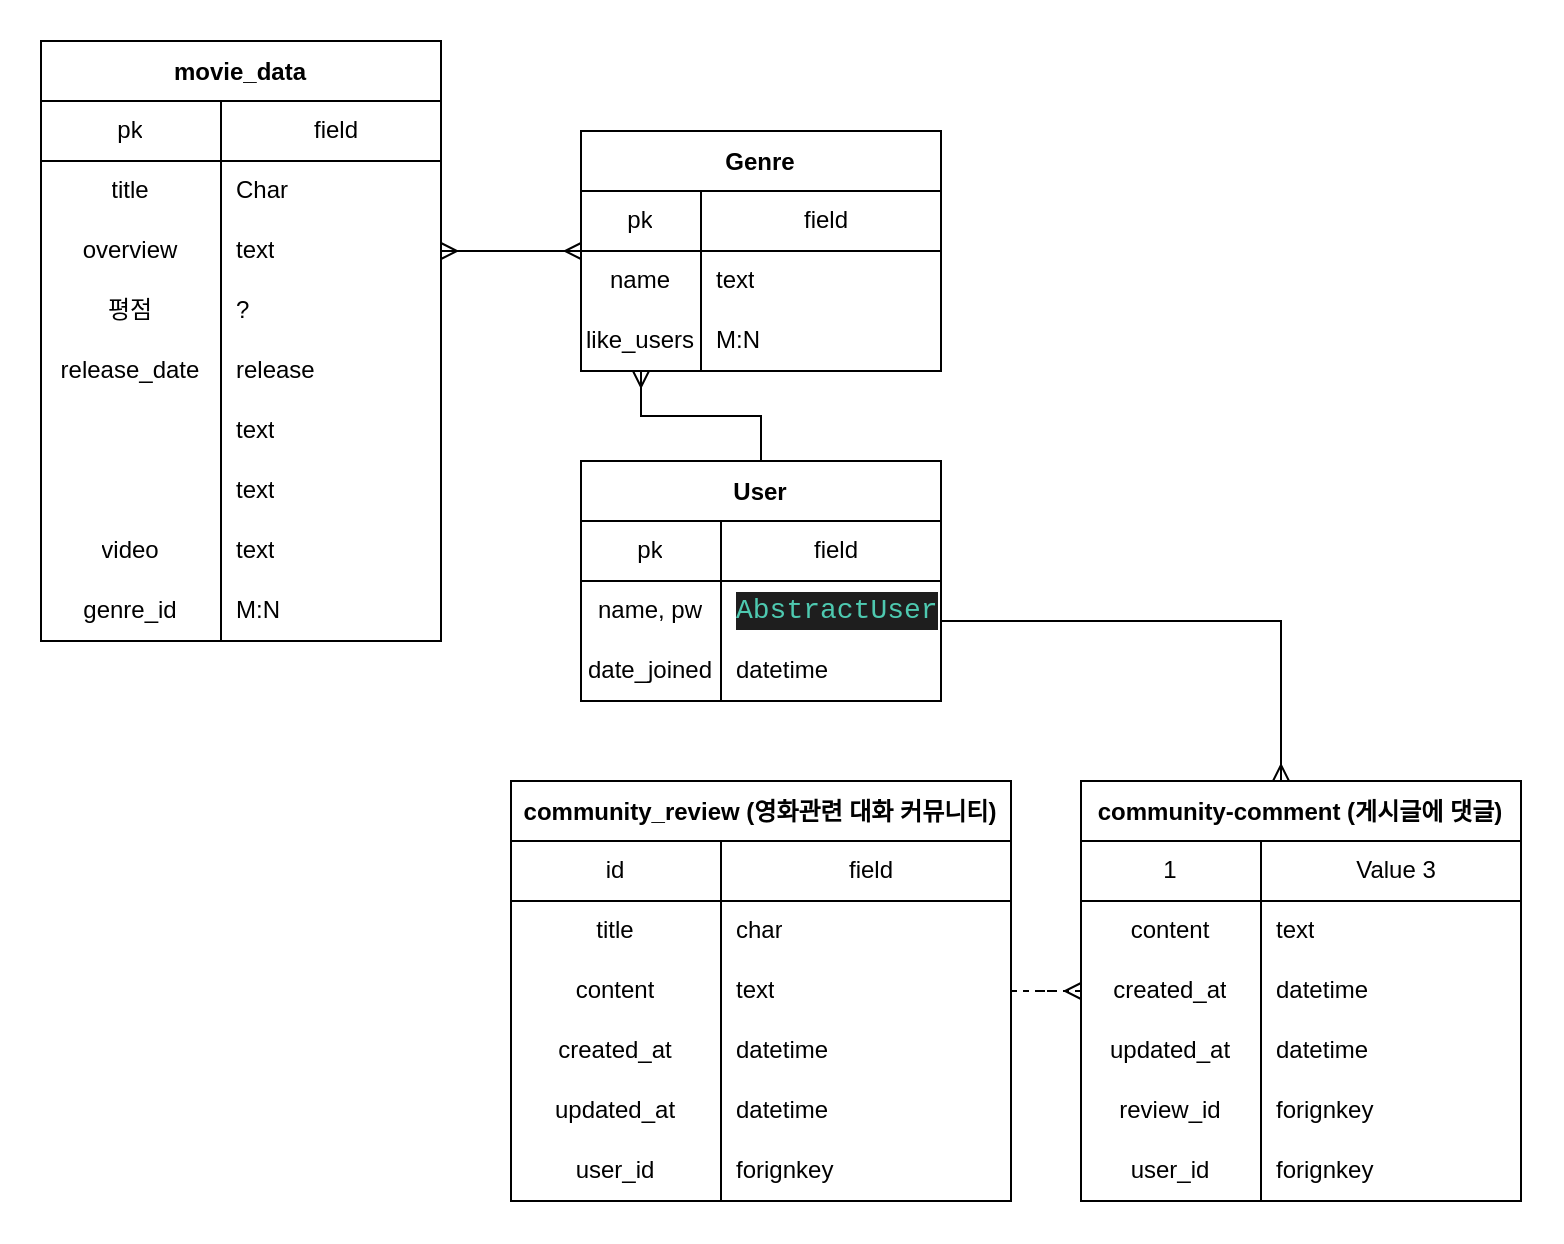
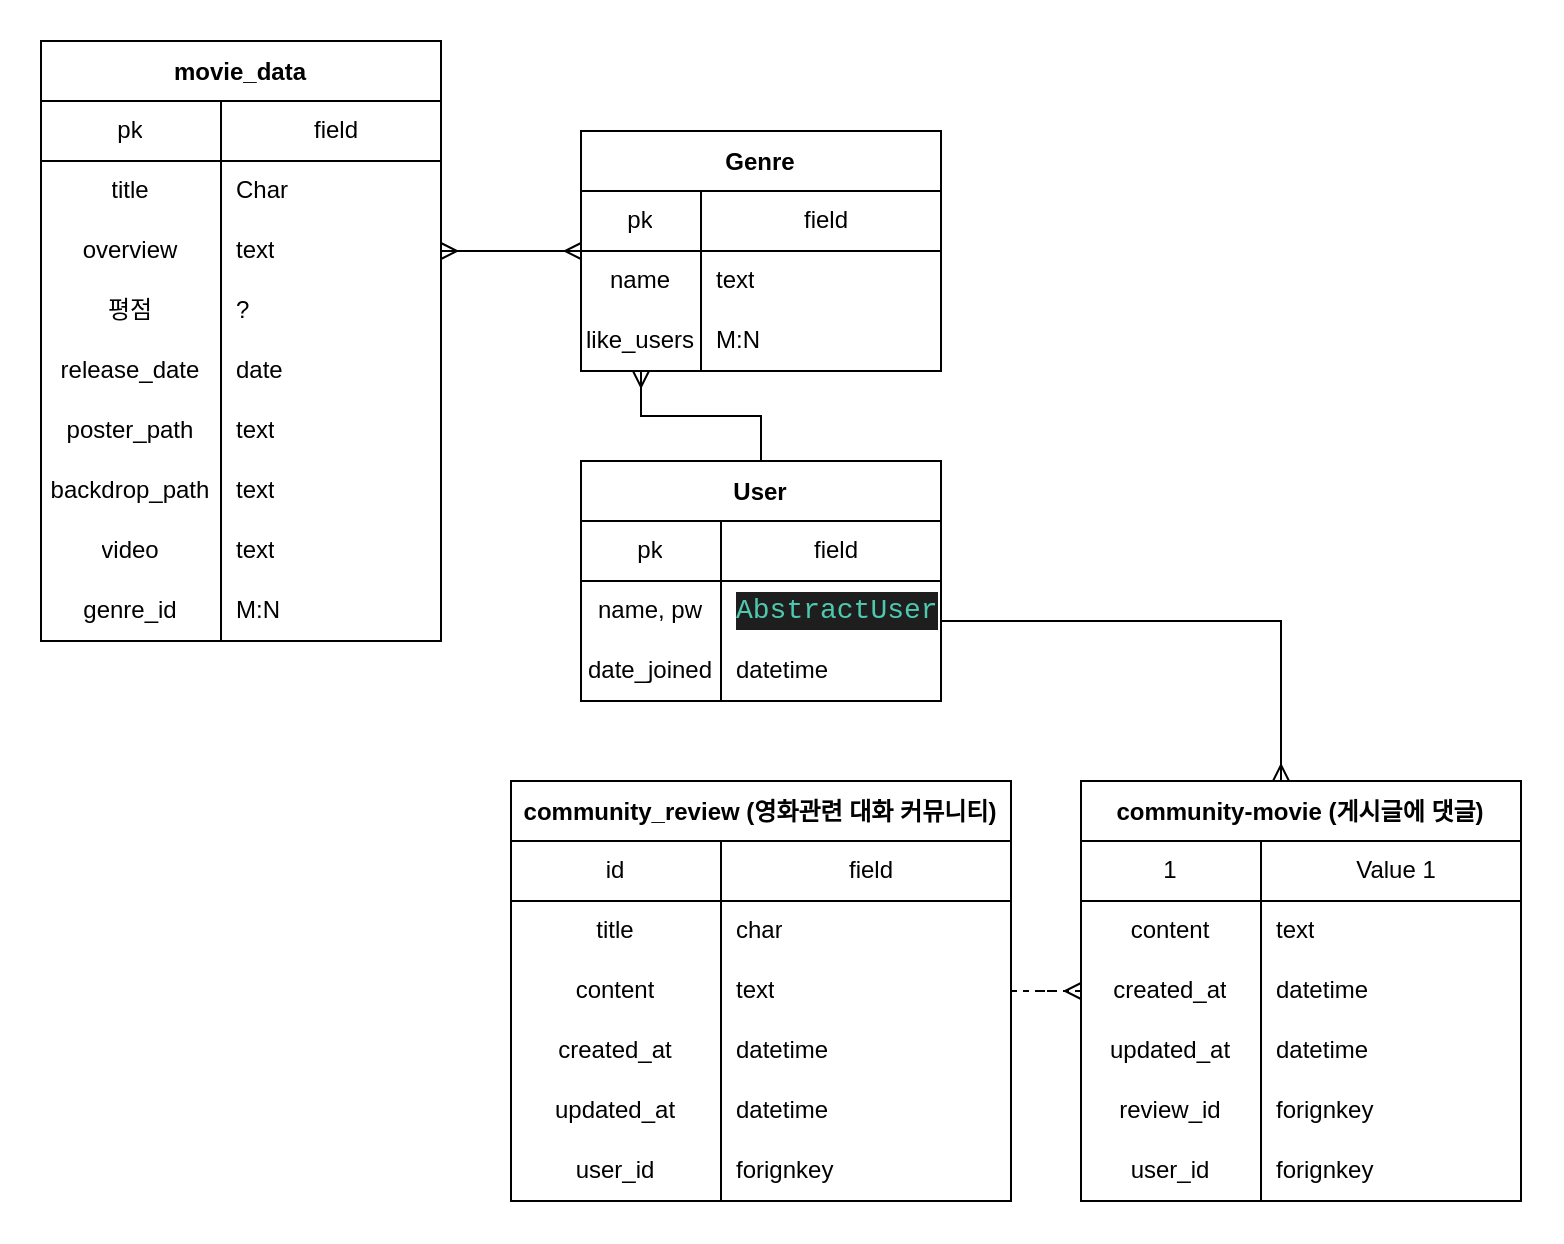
- <mxCell id="28" value="release" style="shape=partialRectangle;html=1;whiteSpace=wrap;connectable=0;fillColor=none;top=0;left=0;bottom=0;right=0;align=left;spacingLeft=6;overflow=hidden;pointerEvents=1;" parent="26" vertex="1"><mxGeometry x="90" width="110" height="30" as="geometry"><mxRectangle width="110" height="30" as="alternateBounds" /></mxGeometry></mxCell>
+ <mxCell id="28" value="date" style="shape=partialRectangle;html=1;whiteSpace=wrap;connectable=0;fillColor=none;top=0;left=0;bottom=0;right=0;align=left;spacingLeft=6;overflow=hidden;pointerEvents=1;" parent="26" vertex="1"><mxGeometry x="90" width="110" height="30" as="geometry"><mxRectangle width="110" height="30" as="alternateBounds" /></mxGeometry></mxCell>
+ <mxCell id="30" value="poster_path" style="shape=partialRectangle;html=1;whiteSpace=wrap;connectable=0;fillColor=none;top=0;left=0;bottom=0;right=0;overflow=hidden;pointerEvents=1;" parent="29" vertex="1"><mxGeometry width="90" height="30" as="geometry"><mxRectangle width="90" height="30" as="alternateBounds" /></mxGeometry></mxCell>
+ <mxCell id="33" value="backdrop_path" style="shape=partialRectangle;html=1;whiteSpace=wrap;connectable=0;fillColor=none;top=0;left=0;bottom=0;right=0;overflow=hidden;pointerEvents=1;" parent="32" vertex="1"><mxGeometry width="90" height="30" as="geometry"><mxRectangle width="90" height="30" as="alternateBounds" /></mxGeometry></mxCell>
- <mxCell id="41" value="community-comment (게시글에 댓글)" style="shape=table;startSize=30;container=1;collapsible=0;childLayout=tableLayout;fixedRows=1;rowLines=0;fontStyle=1;align=center;pointerEvents=1;" parent="1" vertex="1"><mxGeometry x="540" y="390" width="220" height="210" as="geometry" /></mxCell>
+ <mxCell id="41" value="community-movie (게시글에 댓글)" style="shape=table;startSize=30;container=1;collapsible=0;childLayout=tableLayout;fixedRows=1;rowLines=0;fontStyle=1;align=center;pointerEvents=1;" parent="1" vertex="1"><mxGeometry x="540" y="390" width="220" height="210" as="geometry" /></mxCell>
- <mxCell id="44" value="Value 3" style="shape=partialRectangle;html=1;whiteSpace=wrap;connectable=0;fillColor=none;top=0;left=0;bottom=0;right=0;align=center;spacingLeft=6;overflow=hidden;pointerEvents=1;" parent="42" vertex="1"><mxGeometry x="90" width="130" height="30" as="geometry"><mxRectangle width="130" height="30" as="alternateBounds" /></mxGeometry></mxCell>
+ <mxCell id="44" value="Value 1" style="shape=partialRectangle;html=1;whiteSpace=wrap;connectable=0;fillColor=none;top=0;left=0;bottom=0;right=0;align=center;spacingLeft=6;overflow=hidden;pointerEvents=1;" parent="42" vertex="1"><mxGeometry x="90" width="130" height="30" as="geometry"><mxRectangle width="130" height="30" as="alternateBounds" /></mxGeometry></mxCell>
